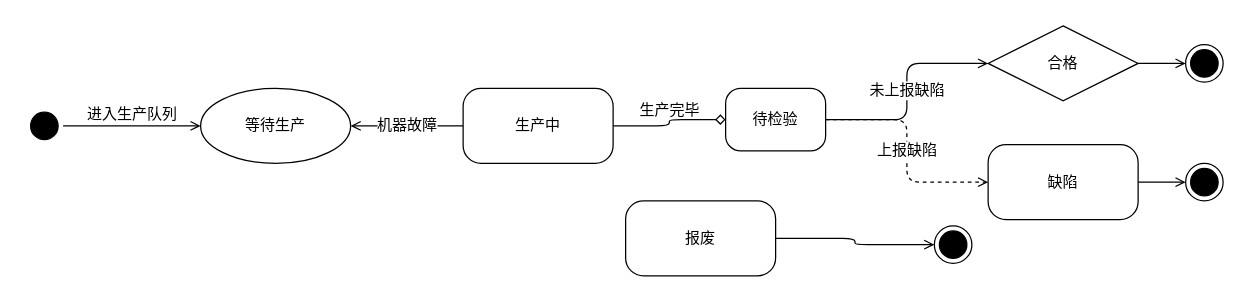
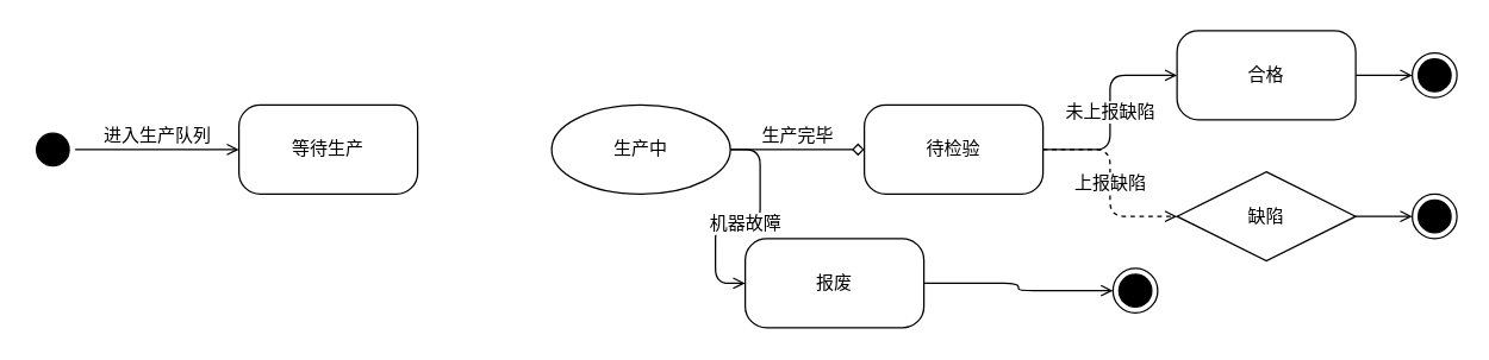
- <mxCell id="6" value="合格" style="rhombus;whiteSpace=wrap;html=1;arcSize=24;fillColor=default;strokeColor=#000000;shadow=0;comic=0;labelBackgroundColor=none;fontFamily=Verdana;fontSize=12;fontColor=#000000;align=center;" parent="1" vertex="1"><mxGeometry x="790" y="20" width="120" height="60" as="geometry" /></mxCell>
+ <mxCell id="6" value="合格" style="rounded=1;whiteSpace=wrap;html=1;arcSize=24;fillColor=default;strokeColor=#000000;shadow=0;comic=0;labelBackgroundColor=none;fontFamily=Verdana;fontSize=12;fontColor=#000000;align=center;" parent="1" vertex="1"><mxGeometry x="790" y="20" width="120" height="60" as="geometry" /></mxCell>
- <mxCell id="15" value="待检验" style="rounded=1;whiteSpace=wrap;html=1;arcSize=24;fillColor=default;strokeColor=#000000;shadow=0;comic=0;labelBackgroundColor=none;fontFamily=Verdana;fontSize=12;fontColor=#000000;align=center;" parent="1" vertex="1"><mxGeometry x="580" y="70" width="80" height="50" as="geometry" /></mxCell>
+ <mxCell id="15" value="待检验" style="rounded=1;whiteSpace=wrap;html=1;arcSize=24;fillColor=default;strokeColor=#000000;shadow=0;comic=0;labelBackgroundColor=none;fontFamily=Verdana;fontSize=12;fontColor=#000000;align=center;" parent="1" vertex="1"><mxGeometry x="580" y="70" width="120" height="60" as="geometry" /></mxCell>
- <mxCell id="7" value="等待生产" style="ellipse;whiteSpace=wrap;html=1;arcSize=24;fillColor=default;strokeColor=#000000;shadow=0;comic=0;labelBackgroundColor=none;fontFamily=Verdana;fontSize=12;fontColor=#000000;align=center;" parent="1" vertex="1"><mxGeometry x="160" y="70" width="120" height="60" as="geometry" /></mxCell>
+ <mxCell id="7" value="等待生产" style="rounded=1;whiteSpace=wrap;html=1;arcSize=24;fillColor=default;strokeColor=#000000;shadow=0;comic=0;labelBackgroundColor=none;fontFamily=Verdana;fontSize=12;fontColor=#000000;align=center;" parent="1" vertex="1"><mxGeometry x="160" y="70" width="120" height="60" as="geometry" /></mxCell>
- <mxCell id="11" value="机器故障" style="edgeStyle=orthogonalEdgeStyle;rounded=1;orthogonalLoop=1;jettySize=auto;html=1;strokeColor=#000000;fontSize=12;endArrow=open;endFill=0;endSize=6;" parent="1" source="12" target="7" edge="1"><mxGeometry relative="1" as="geometry" /></mxCell>
+ <mxCell id="11" value="机器故障" style="edgeStyle=orthogonalEdgeStyle;rounded=1;orthogonalLoop=1;jettySize=auto;html=1;entryX=0;entryY=0.5;entryDx=0;entryDy=0;strokeColor=#000000;fontSize=12;endArrow=open;endFill=0;endSize=6;" parent="1" source="12" target="18" edge="1"><mxGeometry relative="1" as="geometry" /></mxCell>
- <mxCell id="12" value="生产中" style="rounded=1;whiteSpace=wrap;html=1;arcSize=24;fillColor=default;strokeColor=#000000;shadow=0;comic=0;labelBackgroundColor=none;fontFamily=Verdana;fontSize=12;fontColor=#000000;align=center;" parent="1" vertex="1"><mxGeometry x="370" y="70" width="120" height="60" as="geometry" /></mxCell>
+ <mxCell id="12" value="生产中" style="ellipse;whiteSpace=wrap;html=1;arcSize=24;fillColor=default;strokeColor=#000000;shadow=0;comic=0;labelBackgroundColor=none;fontFamily=Verdana;fontSize=12;fontColor=#000000;align=center;" parent="1" vertex="1"><mxGeometry x="370" y="70" width="120" height="60" as="geometry" /></mxCell>
- <mxCell id="9" value="缺陷" style="rounded=1;whiteSpace=wrap;html=1;arcSize=24;fillColor=default;strokeColor=#000000;shadow=0;comic=0;labelBackgroundColor=none;fontFamily=Verdana;fontSize=12;fontColor=#000000;align=center;" parent="1" vertex="1"><mxGeometry x="790" y="115" width="120" height="60" as="geometry" /></mxCell>
+ <mxCell id="9" value="缺陷" style="rhombus;whiteSpace=wrap;html=1;arcSize=24;fillColor=default;strokeColor=#000000;shadow=0;comic=0;labelBackgroundColor=none;fontFamily=Verdana;fontSize=12;fontColor=#000000;align=center;" parent="1" vertex="1"><mxGeometry x="790" y="115" width="120" height="60" as="geometry" /></mxCell>
